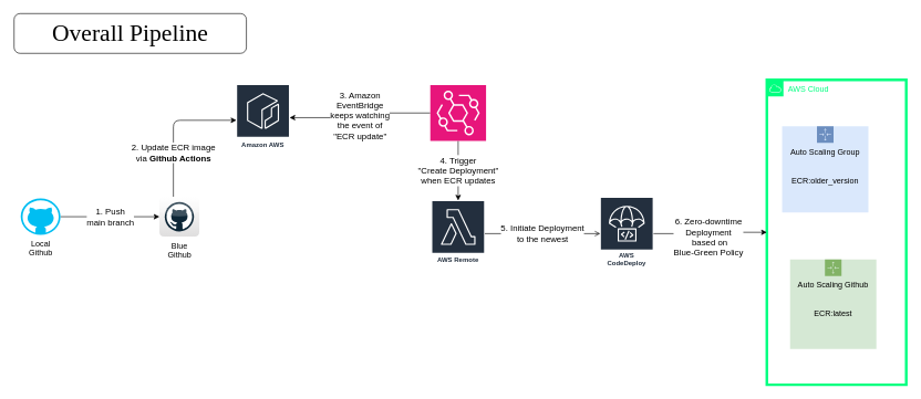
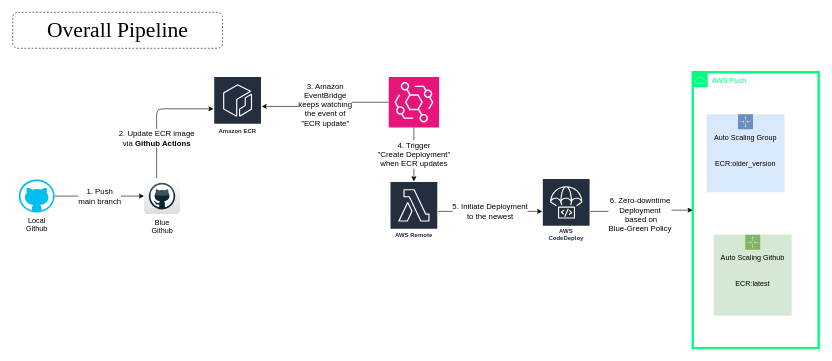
- <mxCell id="18" value="&lt;font face=&quot;Verdana&quot; style=&quot;font-size: 36px;&quot;&gt;Overall Pipeline&lt;/font&gt;" style="rounded=1;whiteSpace=wrap;html=1;" vertex="1" parent="1"><mxGeometry x="20" y="20" width="350" height="60" as="geometry" /></mxCell>
+ <mxCell id="18" value="&lt;font face=&quot;Verdana&quot; style=&quot;font-size: 36px;&quot;&gt;Overall Pipeline&lt;/font&gt;" style="rounded=1;whiteSpace=wrap;html=1;dashed=1;" vertex="1" parent="1"><mxGeometry x="20" y="20" width="350" height="60" as="geometry" /></mxCell>
- <mxCell id="2" value="AWS Cloud" style="sketch=0;outlineConnect=0;gradientColor=none;html=1;whiteSpace=wrap;fontSize=12;fontStyle=0;shape=mxgraph.aws4.group;grIcon=mxgraph.aws4.group_aws_cloud;strokeColor=#00FF80;fillColor=none;verticalAlign=top;align=left;spacingLeft=30;fontColor=#00FF80;dashed=0;rounded=1;strokeWidth=4;" vertex="1" parent="1"><mxGeometry x="1154" y="120" width="210" height="460" as="geometry" /></mxCell>
+ <mxCell id="2" value="AWS Push" style="sketch=0;outlineConnect=0;gradientColor=none;html=1;whiteSpace=wrap;fontSize=12;fontStyle=0;shape=mxgraph.aws4.group;grIcon=mxgraph.aws4.group_aws_cloud;strokeColor=#00FF80;fillColor=none;verticalAlign=top;align=left;spacingLeft=30;fontColor=#00FF80;dashed=0;rounded=1;strokeWidth=4;" vertex="1" parent="1"><mxGeometry x="1154" y="120" width="210" height="460" as="geometry" /></mxCell>
- <mxCell id="5" value="Amazon AWS" style="sketch=0;outlineConnect=0;fontColor=#232F3E;gradientColor=none;strokeColor=#ffffff;fillColor=#232F3E;dashed=0;verticalLabelPosition=middle;verticalAlign=bottom;align=center;html=1;whiteSpace=wrap;fontSize=10;fontStyle=1;spacing=3;shape=mxgraph.aws4.productIcon;prIcon=mxgraph.aws4.ecr;rounded=1;" parent="1" vertex="1"><mxGeometry x="355" y="127" width="80" height="100" as="geometry" /></mxCell>
+ <mxCell id="5" value="Amazon ECR" style="sketch=0;outlineConnect=0;fontColor=#232F3E;gradientColor=none;strokeColor=#ffffff;fillColor=#232F3E;dashed=0;verticalLabelPosition=middle;verticalAlign=bottom;align=center;html=1;whiteSpace=wrap;fontSize=10;fontStyle=1;spacing=3;shape=mxgraph.aws4.productIcon;prIcon=mxgraph.aws4.ecr;rounded=1;" parent="1" vertex="1"><mxGeometry x="355" y="127" width="80" height="100" as="geometry" /></mxCell>
- <mxCell id="9" value="&lt;font style=&quot;font-size: 13px;&quot;&gt;5. Initiate Deployment &lt;br&gt;to the newest&lt;/font&gt;" style="edgeStyle=orthogonalEdgeStyle;rounded=1;orthogonalLoop=1;jettySize=auto;html=1;endArrow=open;" edge="1" parent="1" source="10" target="8"><mxGeometry relative="1" as="geometry" /></mxCell>
+ <mxCell id="9" value="&lt;font style=&quot;font-size: 13px;&quot;&gt;5. Initiate Deployment &lt;br&gt;to the newest&lt;/font&gt;" style="edgeStyle=orthogonalEdgeStyle;rounded=1;orthogonalLoop=1;jettySize=auto;html=1;" edge="1" parent="1" source="10" target="8"><mxGeometry relative="1" as="geometry" /></mxCell>
